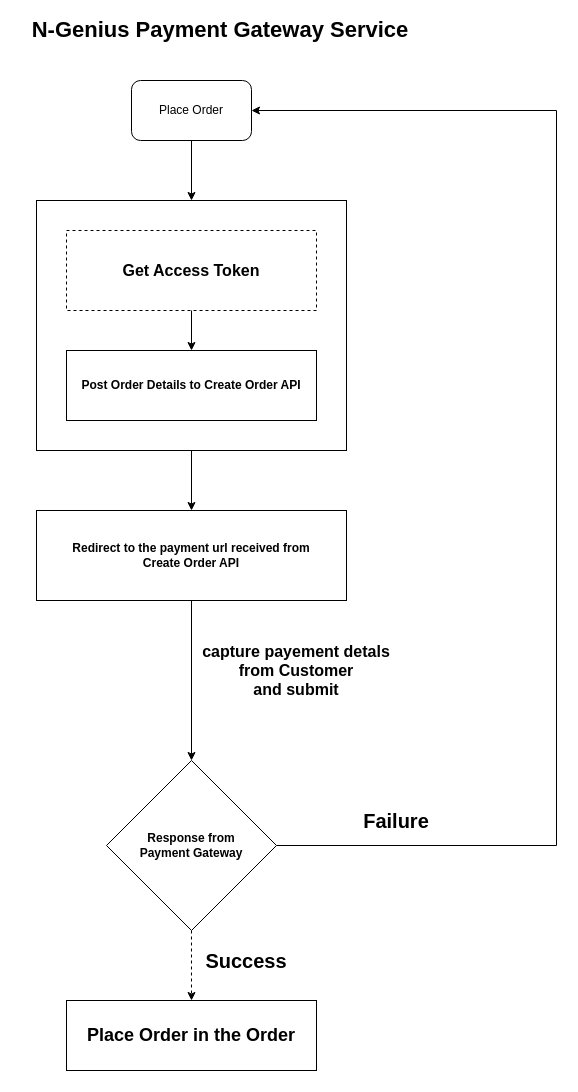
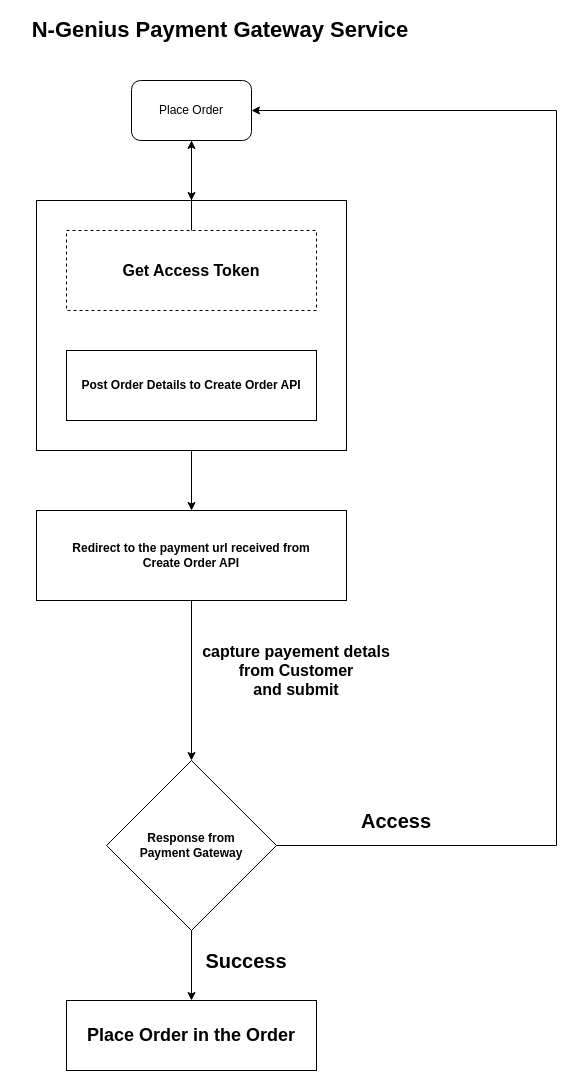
- <mxCell id="7" style="edgeStyle=orthogonalEdgeStyle;rounded=0;orthogonalLoop=1;jettySize=auto;html=1;" edge="1" parent="3" source="5" target="6"><mxGeometry relative="1" as="geometry" /></mxCell>
+ <mxCell id="7" style="edgeStyle=orthogonalEdgeStyle;rounded=0;orthogonalLoop=1;jettySize=auto;html=1;" edge="1" parent="3" source="5" target="18"><mxGeometry relative="1" as="geometry" /></mxCell>
- <mxCell id="19" value="&lt;font style=&quot;font-size: 20px&quot;&gt;&lt;b&gt;Failure&lt;/b&gt;&lt;/font&gt;" style="text;html=1;strokeColor=none;fillColor=none;align=center;verticalAlign=middle;whiteSpace=wrap;rounded=0;" vertex="1" parent="1"><mxGeometry x="296" y="810" width="200" height="20" as="geometry" /></mxCell>
+ <mxCell id="19" value="&lt;font style=&quot;font-size: 20px&quot;&gt;&lt;b&gt;Access&lt;/b&gt;&lt;/font&gt;" style="text;html=1;strokeColor=none;fillColor=none;align=center;verticalAlign=middle;whiteSpace=wrap;rounded=0;" vertex="1" parent="1"><mxGeometry x="296" y="810" width="200" height="20" as="geometry" /></mxCell>
- <mxCell id="11" style="edgeStyle=orthogonalEdgeStyle;rounded=0;orthogonalLoop=1;jettySize=auto;html=1;entryX=0.5;entryY=0;entryDx=0;entryDy=0;dashed=1;" edge="1" parent="1" source="13" target="15"><mxGeometry relative="1" as="geometry" /></mxCell>
+ <mxCell id="11" style="edgeStyle=orthogonalEdgeStyle;rounded=0;orthogonalLoop=1;jettySize=auto;html=1;entryX=0.5;entryY=0;entryDx=0;entryDy=0;" edge="1" parent="1" source="13" target="15"><mxGeometry relative="1" as="geometry" /></mxCell>
